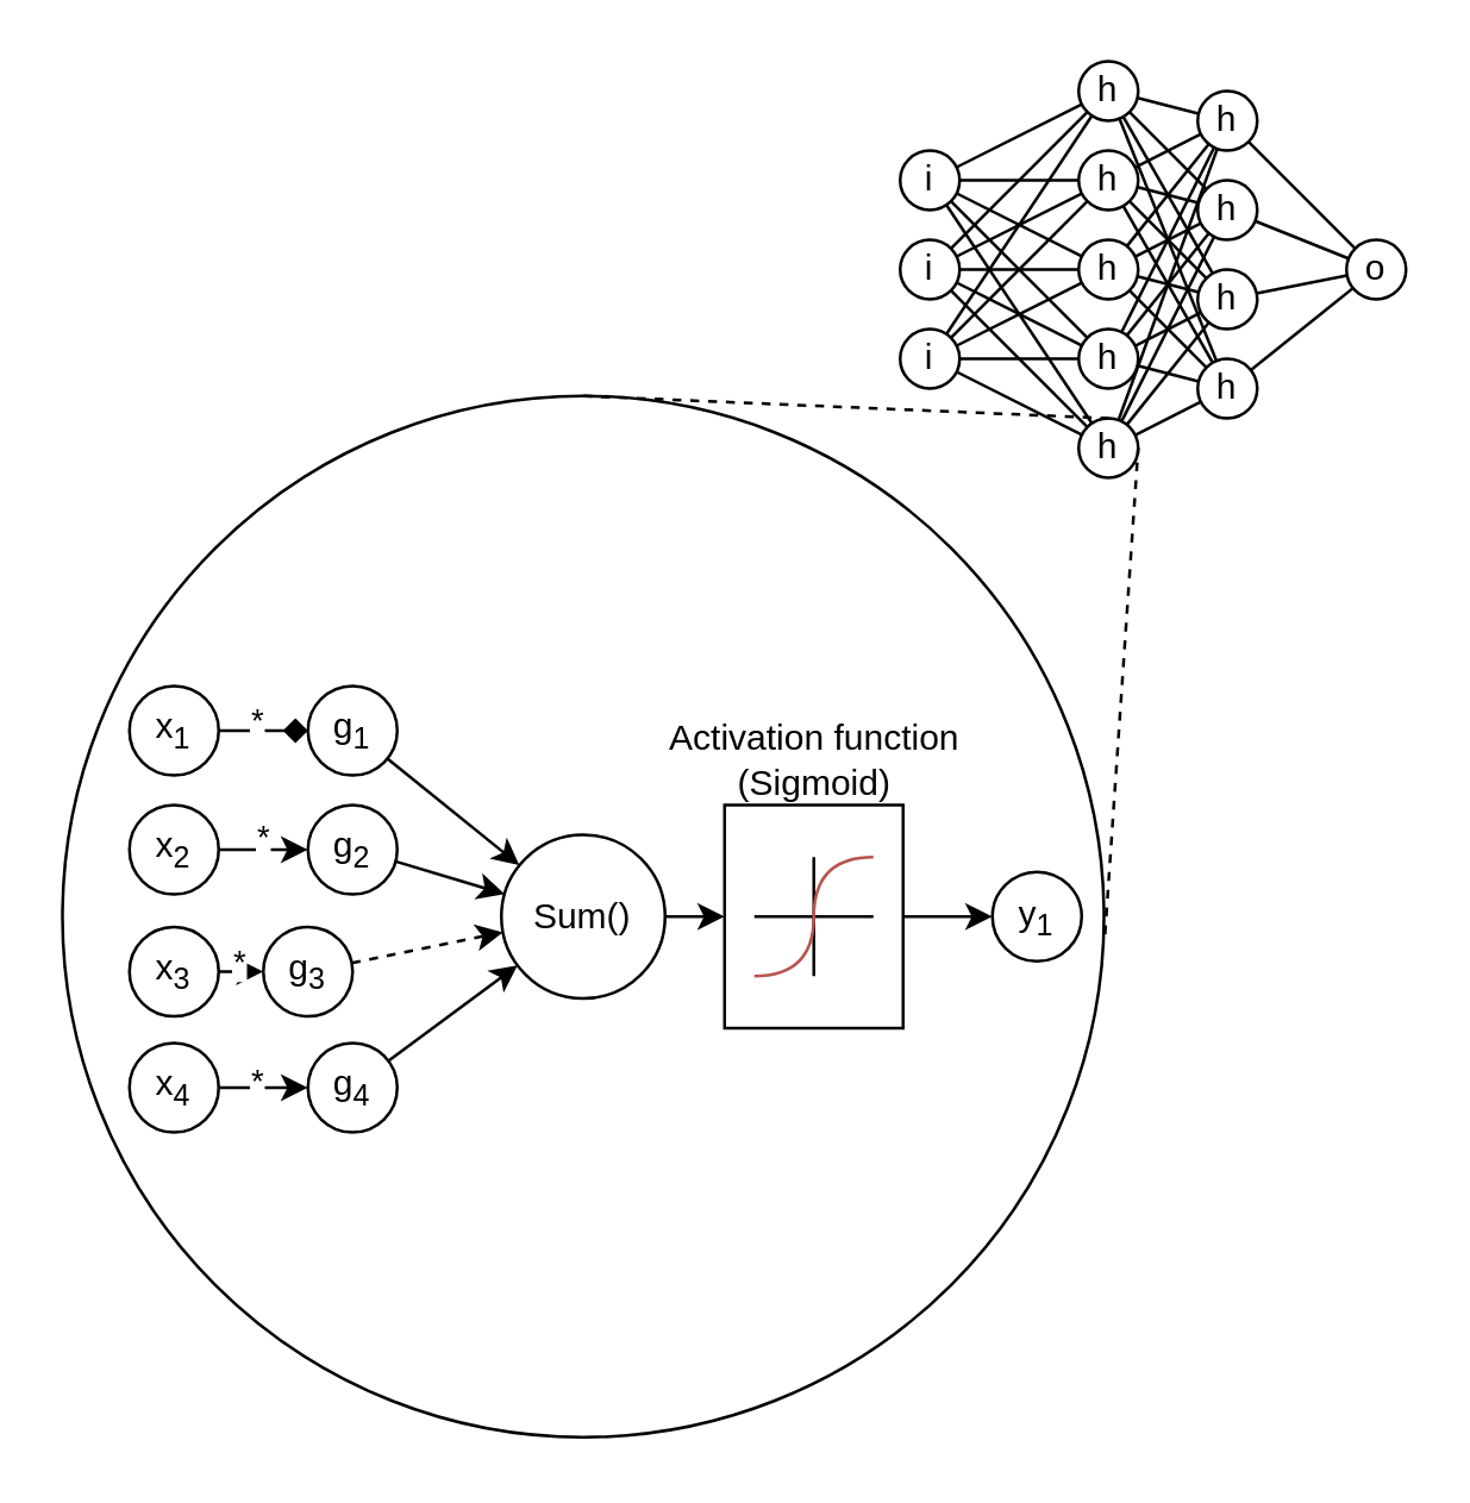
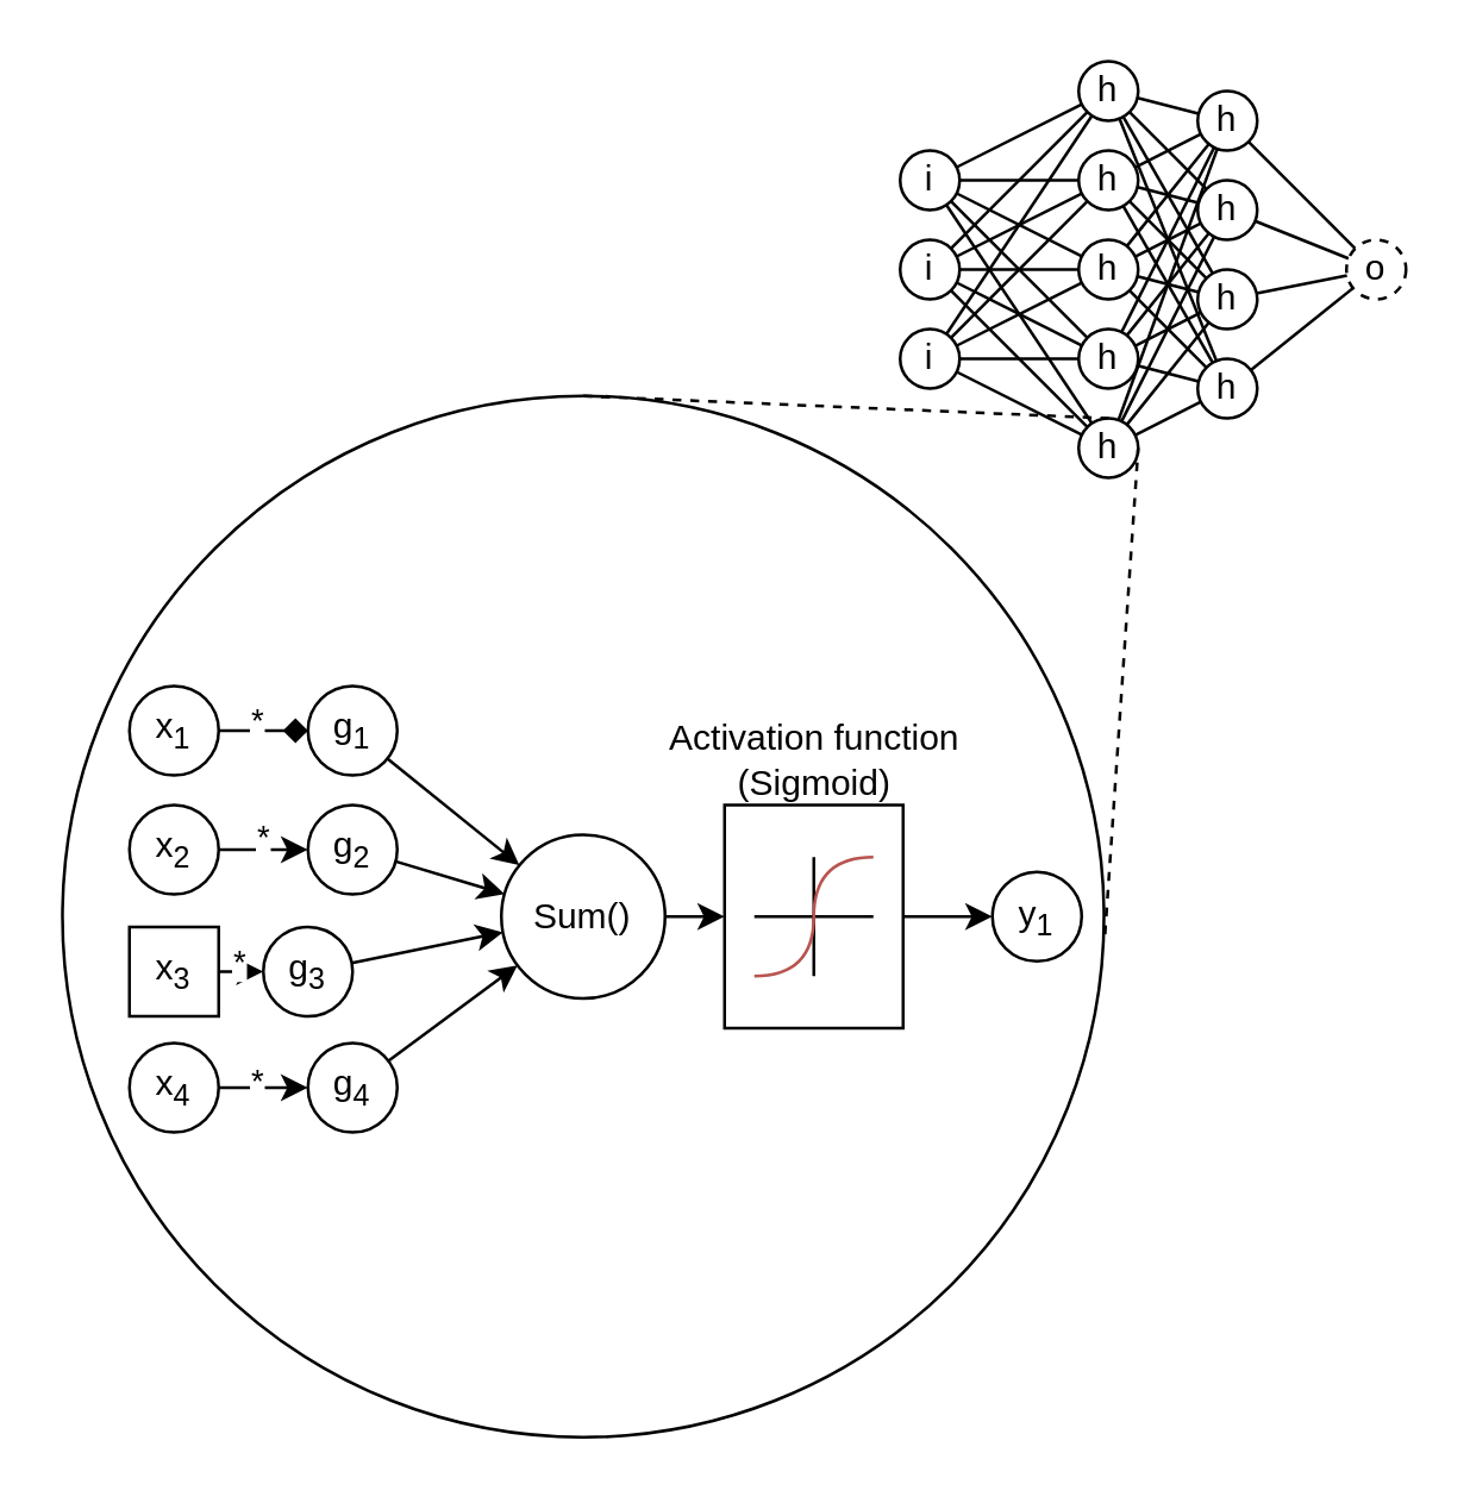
- <mxCell id="83" value="o" style="ellipse;whiteSpace=wrap;html=1;aspect=fixed;" vertex="1" parent="1"><mxGeometry x="452" y="80" width="20" height="20" as="geometry" /></mxCell>
+ <mxCell id="83" value="o" style="ellipse;whiteSpace=wrap;html=1;aspect=fixed;dashed=1;" vertex="1" parent="1"><mxGeometry x="452" y="80" width="20" height="20" as="geometry" /></mxCell>
- <mxCell id="28" style="edgeStyle=none;rounded=0;orthogonalLoop=1;jettySize=auto;html=1;dashed=1;" edge="1" parent="1" source="29" target="20"><mxGeometry relative="1" as="geometry" /></mxCell>
+ <mxCell id="28" style="edgeStyle=none;rounded=0;orthogonalLoop=1;jettySize=auto;html=1;" edge="1" parent="1" source="29" target="20"><mxGeometry relative="1" as="geometry" /></mxCell>
- <mxCell id="15" value="x&lt;sub&gt;3&lt;/sub&gt;" style="ellipse;whiteSpace=wrap;html=1;aspect=fixed;" vertex="1" parent="1"><mxGeometry x="43" y="311" width="30" height="30" as="geometry" /></mxCell>
+ <mxCell id="15" value="x&lt;sub&gt;3&lt;/sub&gt;" style="whiteSpace=wrap;html=1;aspect=fixed;rounded=0;" vertex="1" parent="1"><mxGeometry x="43" y="311" width="30" height="30" as="geometry" /></mxCell>
